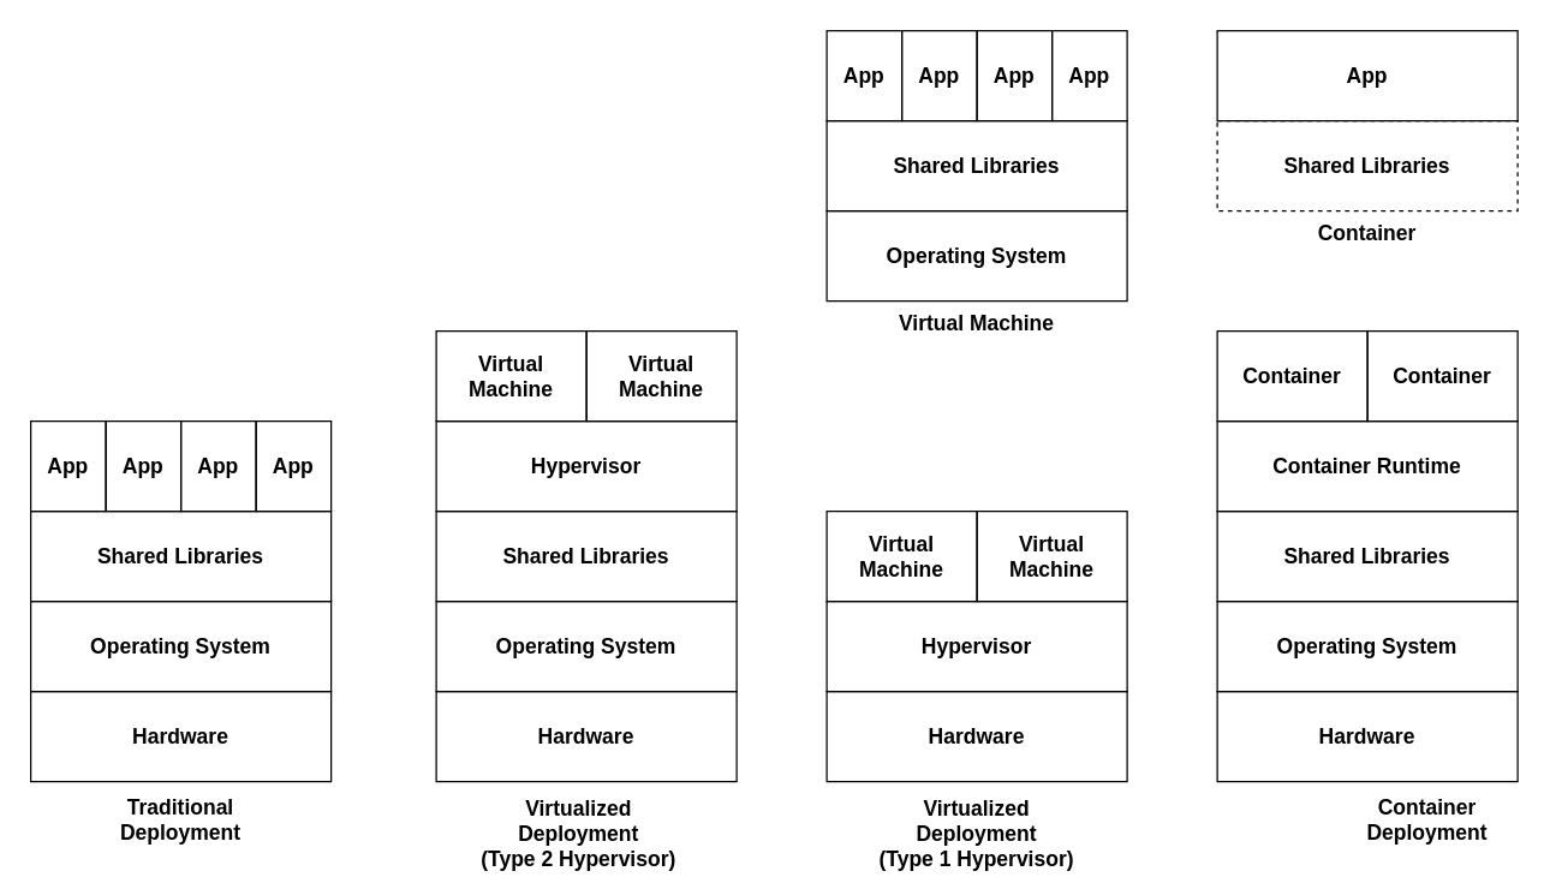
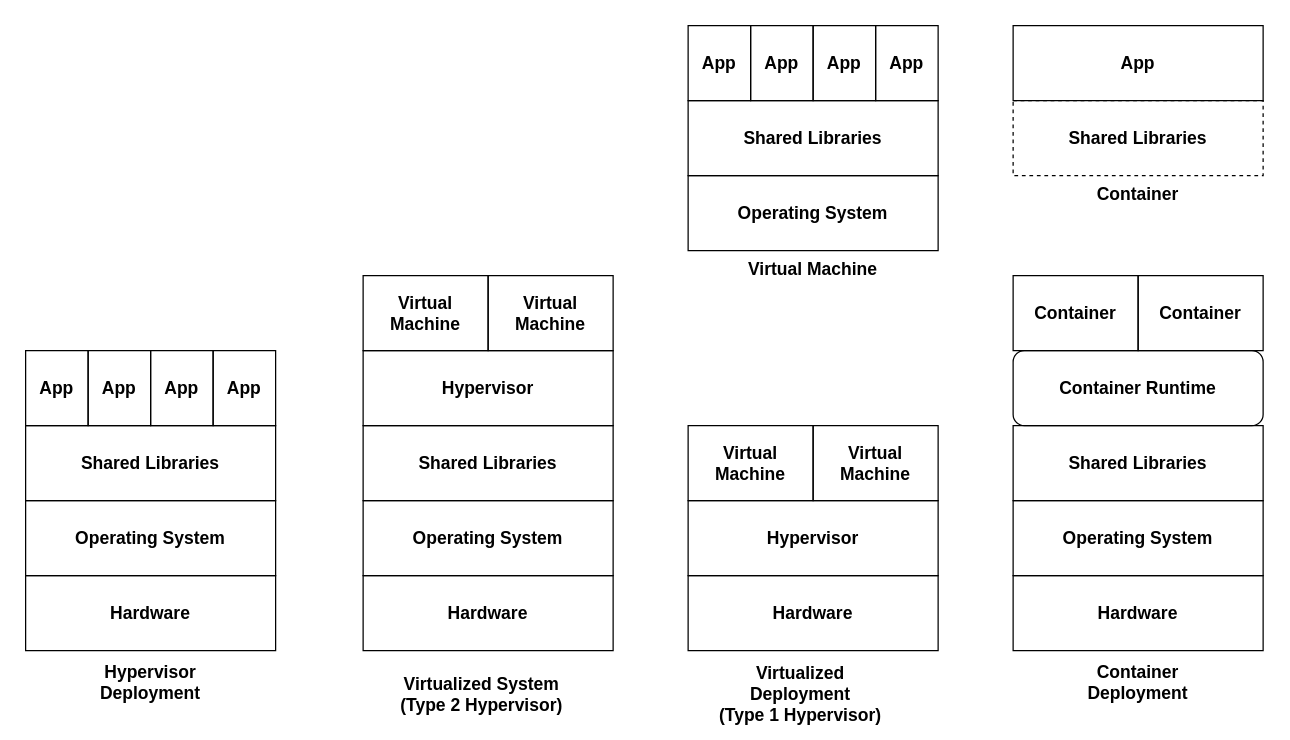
- <mxCell id="24" value="Container Runtime" style="rounded=0;whiteSpace=wrap;html=1;fillColor=none;fontSize=14;fontStyle=1" vertex="1" parent="1"><mxGeometry x="810" y="280" width="200" height="60" as="geometry" /></mxCell>
+ <mxCell id="24" value="Container Runtime" style="whiteSpace=wrap;html=1;fillColor=none;fontSize=14;fontStyle=1;rounded=1;" vertex="1" parent="1"><mxGeometry x="810" y="280" width="200" height="60" as="geometry" /></mxCell>
- <mxCell id="28" value="Traditional Deployment" style="text;html=1;strokeColor=none;fillColor=none;align=center;verticalAlign=middle;whiteSpace=wrap;rounded=0;fontSize=14;fontStyle=1" vertex="1" parent="1"><mxGeometry x="45" y="530" width="150" height="30" as="geometry" /></mxCell>
+ <mxCell id="28" value="Hypervisor Deployment" style="text;html=1;strokeColor=none;fillColor=none;align=center;verticalAlign=middle;whiteSpace=wrap;rounded=0;fontSize=14;fontStyle=1" vertex="1" parent="1"><mxGeometry x="45" y="530" width="150" height="30" as="geometry" /></mxCell>
- <mxCell id="31" value="Container Deployment" style="text;html=1;strokeColor=none;fillColor=none;align=center;verticalAlign=middle;whiteSpace=wrap;rounded=0;fontSize=14;fontStyle=1" vertex="1" parent="1"><mxGeometry x="875" y="530" width="150" height="30" as="geometry" /></mxCell>
+ <mxCell id="31" value="Container Deployment" style="text;html=1;strokeColor=none;fillColor=none;align=center;verticalAlign=middle;whiteSpace=wrap;rounded=0;fontSize=14;fontStyle=1" vertex="1" parent="1"><mxGeometry x="835" y="530" width="150" height="30" as="geometry" /></mxCell>
- <mxCell id="29" value="Virtualized Deployment&lt;br style=&quot;font-size: 14px;&quot;&gt;(Type 2 Hypervisor)" style="text;html=1;strokeColor=none;fillColor=none;align=center;verticalAlign=middle;whiteSpace=wrap;rounded=0;fontSize=14;fontStyle=1" vertex="1" parent="1"><mxGeometry x="310" y="540" width="150" height="30" as="geometry" /></mxCell>
+ <mxCell id="29" value="Virtualized System&lt;br style=&quot;font-size: 14px;&quot;&gt;(Type 2 Hypervisor)" style="text;html=1;strokeColor=none;fillColor=none;align=center;verticalAlign=middle;whiteSpace=wrap;rounded=0;fontSize=14;fontStyle=1" vertex="1" parent="1"><mxGeometry x="310" y="540" width="150" height="30" as="geometry" /></mxCell>
- <mxCell id="30" value="Virtualized Deployment&lt;br style=&quot;font-size: 14px;&quot;&gt;(Type 1 Hypervisor)" style="text;html=1;strokeColor=none;fillColor=none;align=center;verticalAlign=middle;whiteSpace=wrap;rounded=0;fontSize=14;fontStyle=1" vertex="1" parent="1"><mxGeometry x="575" y="540" width="150" height="30" as="geometry" /></mxCell>
+ <mxCell id="30" value="Virtualized Deployment&lt;br style=&quot;font-size: 14px;&quot;&gt;(Type 1 Hypervisor)" style="text;html=1;strokeColor=none;fillColor=none;align=center;verticalAlign=middle;whiteSpace=wrap;rounded=0;fontSize=14;fontStyle=1" vertex="1" parent="1"><mxGeometry x="565" y="540" width="150" height="30" as="geometry" /></mxCell>
